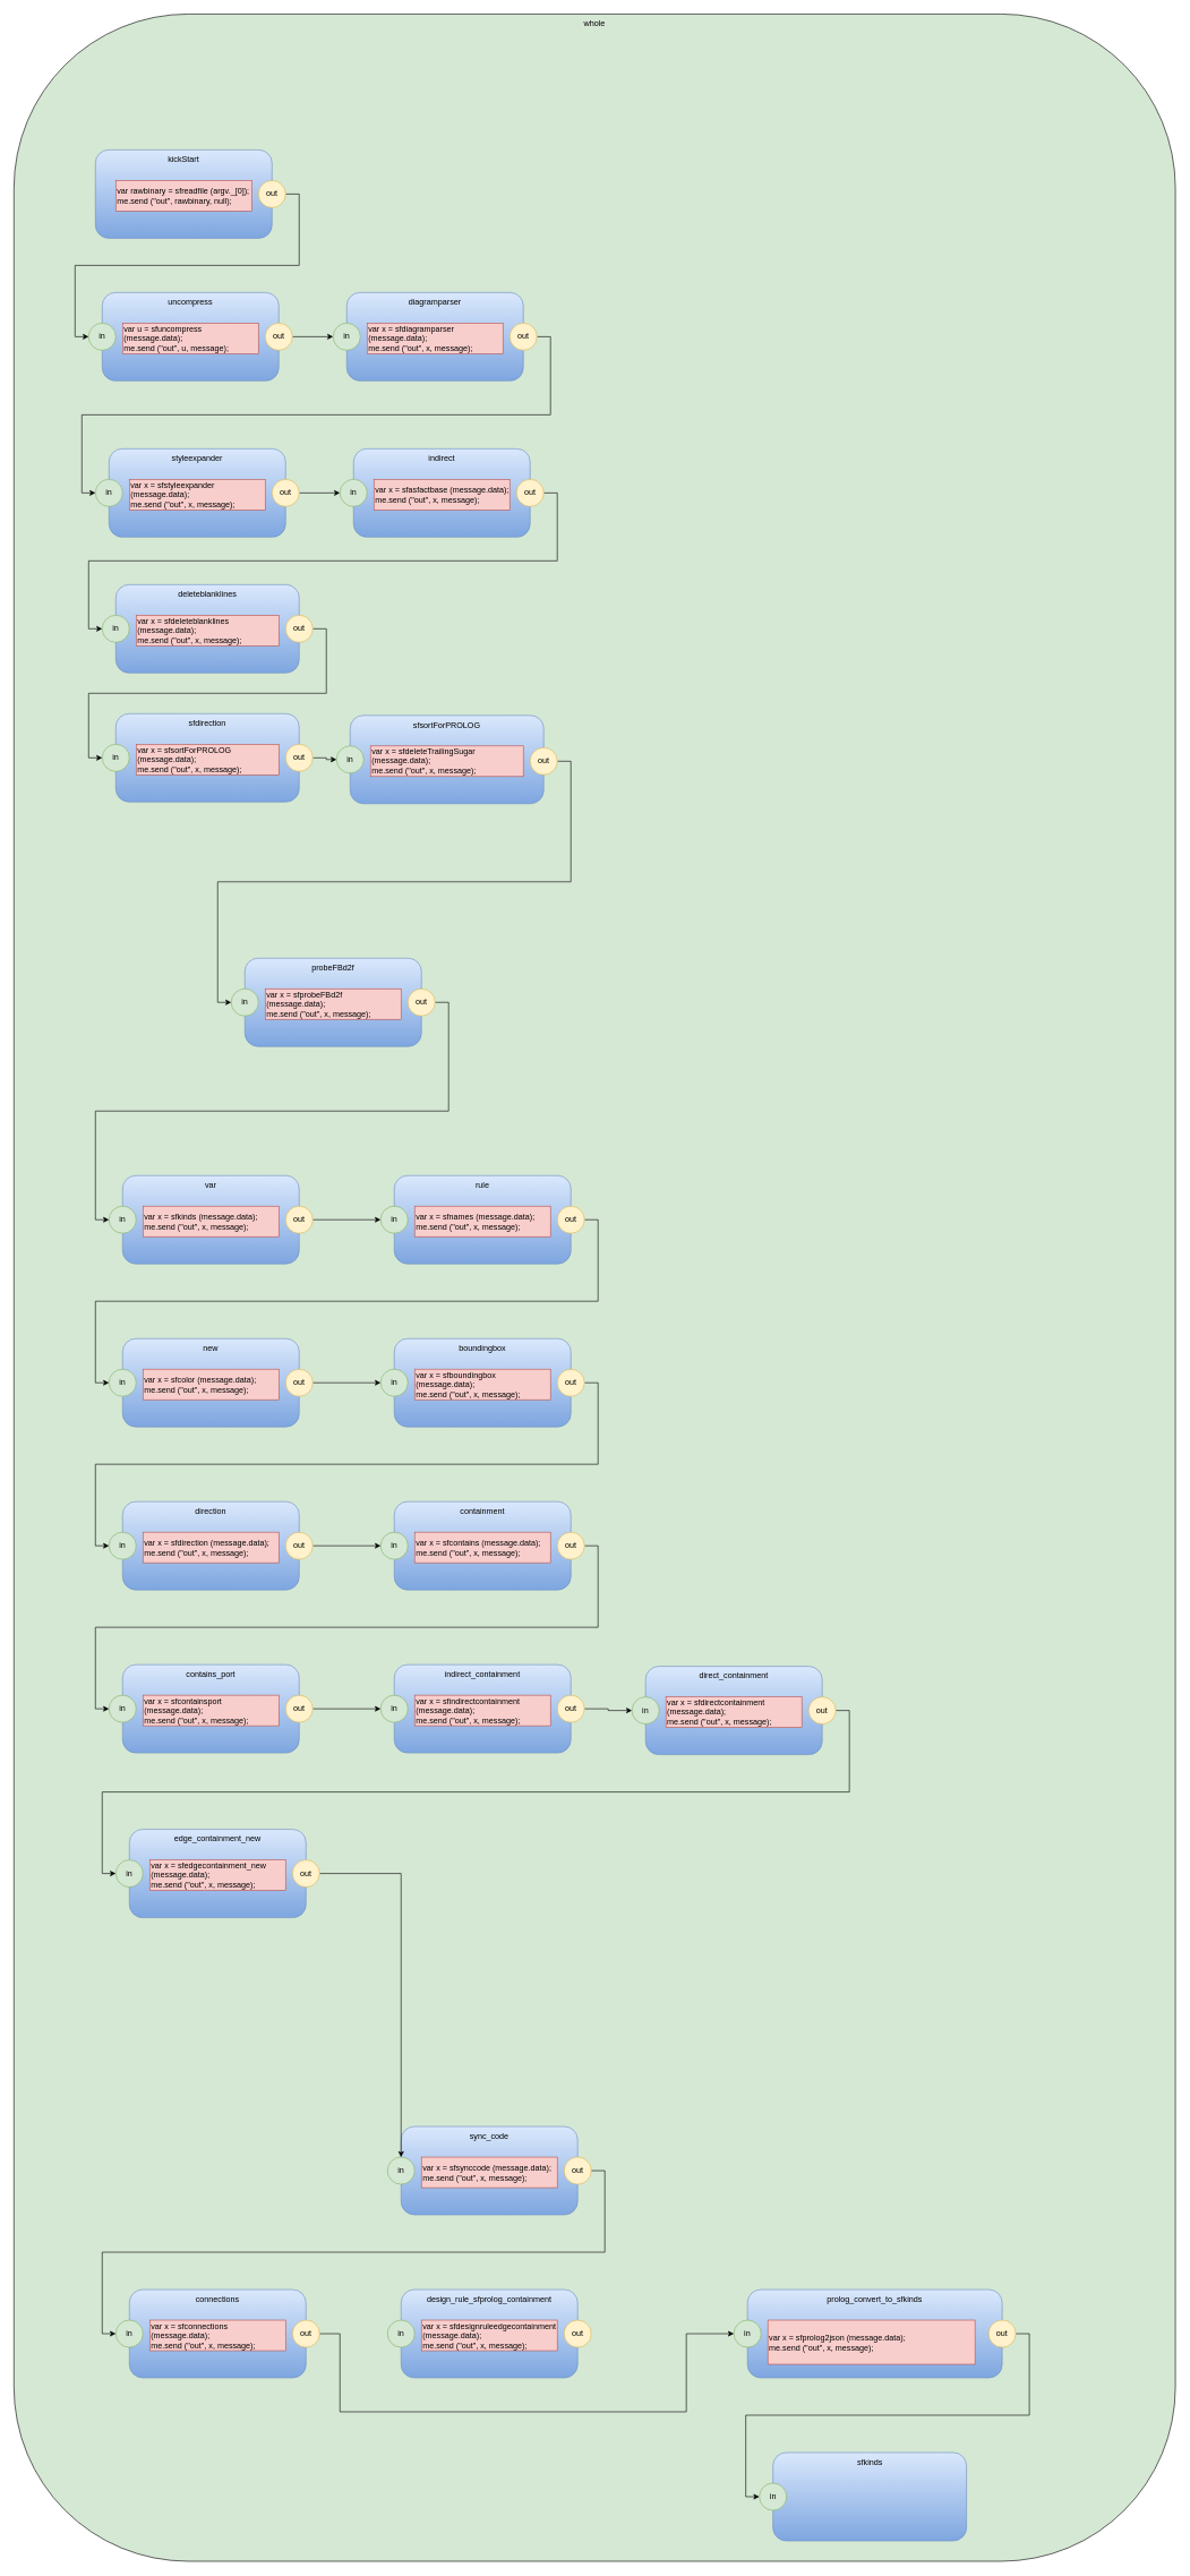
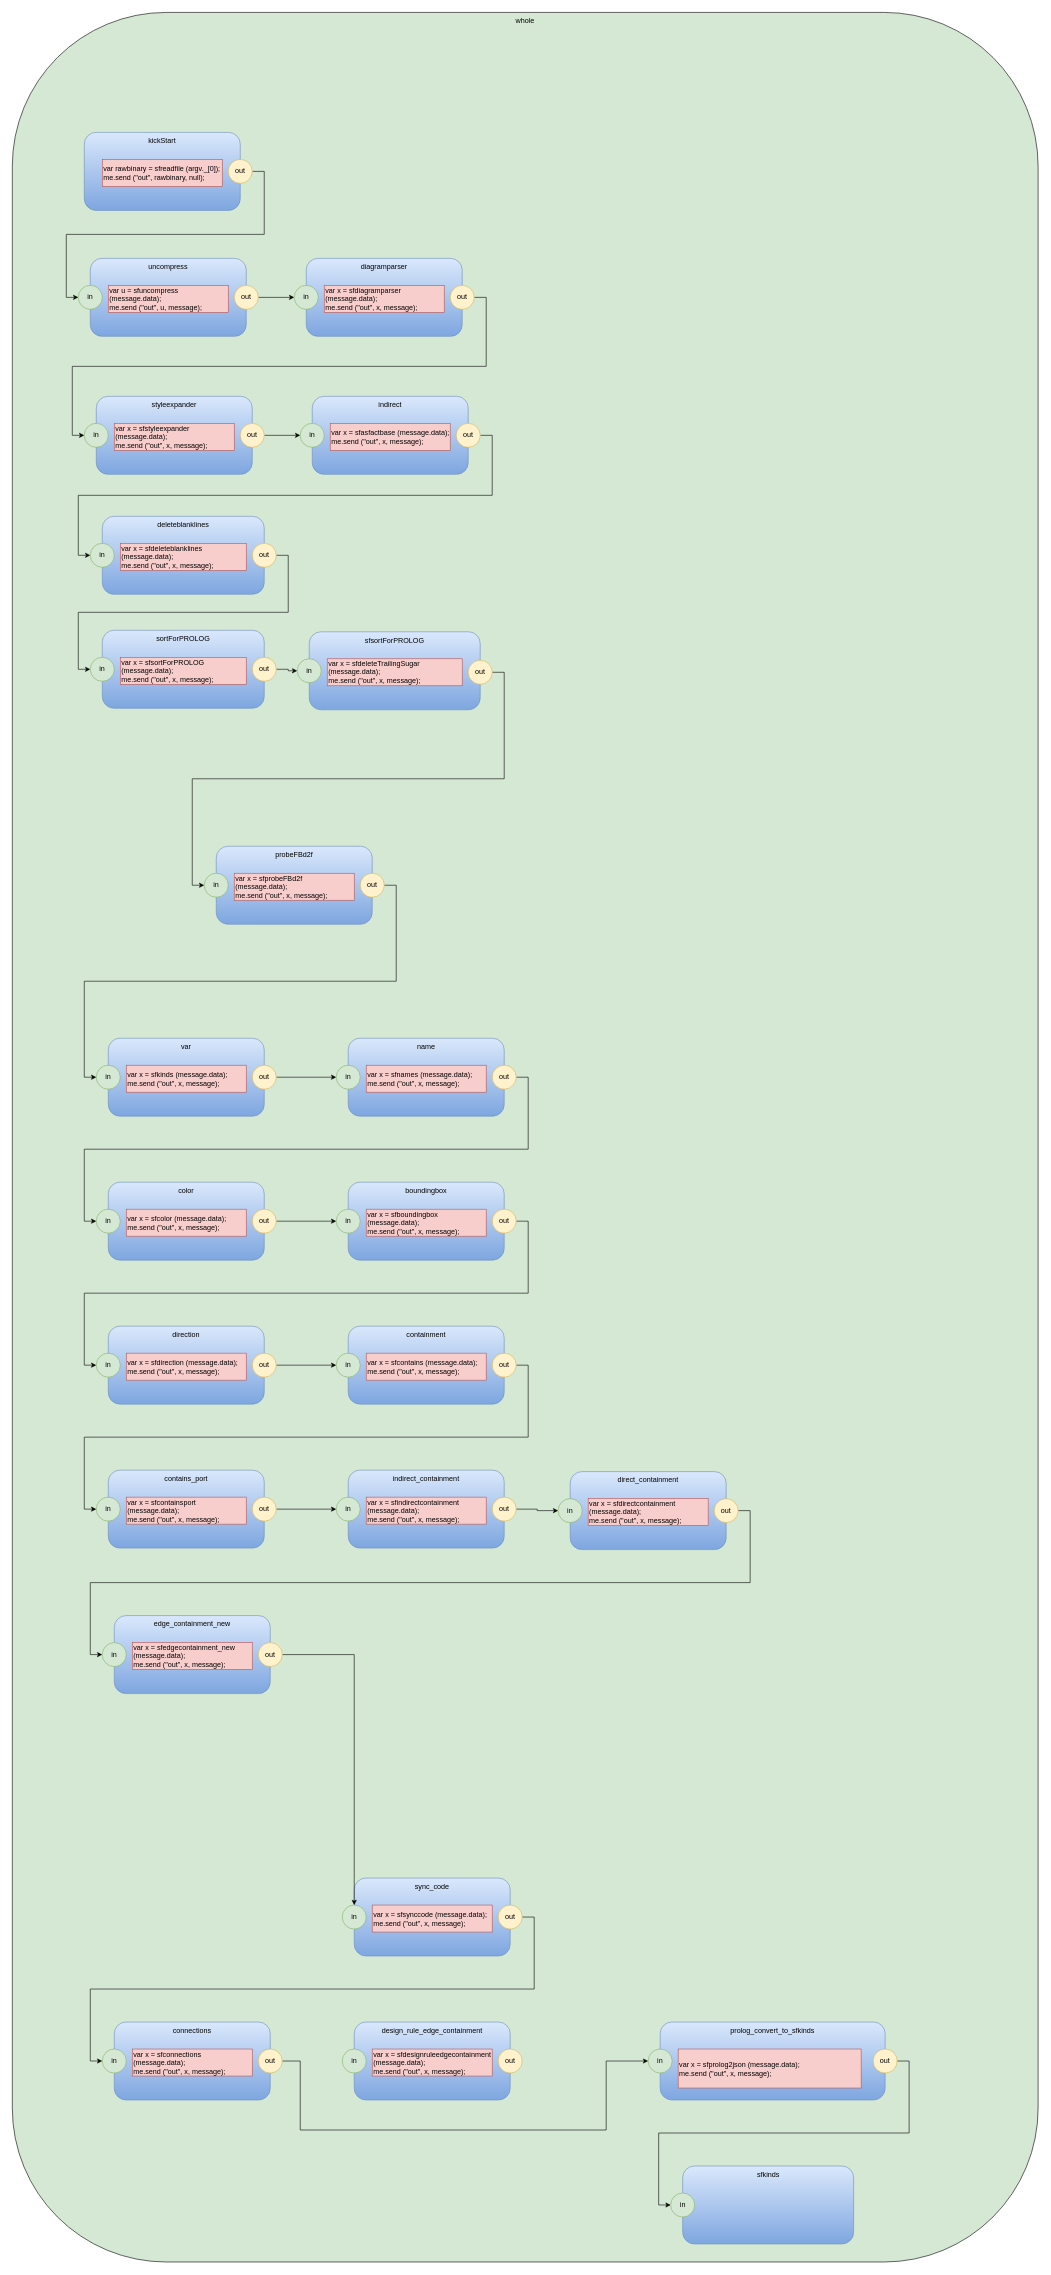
- <mxCell id="28" value="sfdirection" style="rounded=1;whiteSpace=wrap;html=1;gradientColor=#7ea6e0;fillColor=#dae8fc;strokeColor=#6c8ebf;verticalAlign=top;" parent="1" vertex="1"><mxGeometry x="170" y="1050" width="270" height="130" as="geometry" /></mxCell>
+ <mxCell id="28" value="sortForPROLOG" style="rounded=1;whiteSpace=wrap;html=1;gradientColor=#7ea6e0;fillColor=#dae8fc;strokeColor=#6c8ebf;verticalAlign=top;" parent="1" vertex="1"><mxGeometry x="170" y="1050" width="270" height="130" as="geometry" /></mxCell>
- <mxCell id="47" value="rule" style="rounded=1;whiteSpace=wrap;html=1;gradientColor=#7ea6e0;fillColor=#dae8fc;strokeColor=#6c8ebf;verticalAlign=top;" parent="1" vertex="1"><mxGeometry x="580" y="1730" width="260" height="130" as="geometry" /></mxCell>
+ <mxCell id="47" value="name" style="rounded=1;whiteSpace=wrap;html=1;gradientColor=#7ea6e0;fillColor=#dae8fc;strokeColor=#6c8ebf;verticalAlign=top;" parent="1" vertex="1"><mxGeometry x="580" y="1730" width="260" height="130" as="geometry" /></mxCell>
- <mxCell id="52" value="new" style="rounded=1;whiteSpace=wrap;html=1;gradientColor=#7ea6e0;fillColor=#dae8fc;strokeColor=#6c8ebf;verticalAlign=top;" parent="1" vertex="1"><mxGeometry x="180" y="1970" width="260" height="130" as="geometry" /></mxCell>
+ <mxCell id="52" value="color" style="rounded=1;whiteSpace=wrap;html=1;gradientColor=#7ea6e0;fillColor=#dae8fc;strokeColor=#6c8ebf;verticalAlign=top;" parent="1" vertex="1"><mxGeometry x="180" y="1970" width="260" height="130" as="geometry" /></mxCell>
- <mxCell id="92" value="design_rule_sfprolog_containment" style="rounded=1;whiteSpace=wrap;html=1;gradientColor=#7ea6e0;fillColor=#dae8fc;strokeColor=#6c8ebf;verticalAlign=top;" parent="1" vertex="1"><mxGeometry x="590" y="3370" width="260" height="130" as="geometry" /></mxCell>
+ <mxCell id="92" value="design_rule_edge_containment" style="rounded=1;whiteSpace=wrap;html=1;gradientColor=#7ea6e0;fillColor=#dae8fc;strokeColor=#6c8ebf;verticalAlign=top;" parent="1" vertex="1"><mxGeometry x="590" y="3370" width="260" height="130" as="geometry" /></mxCell>
